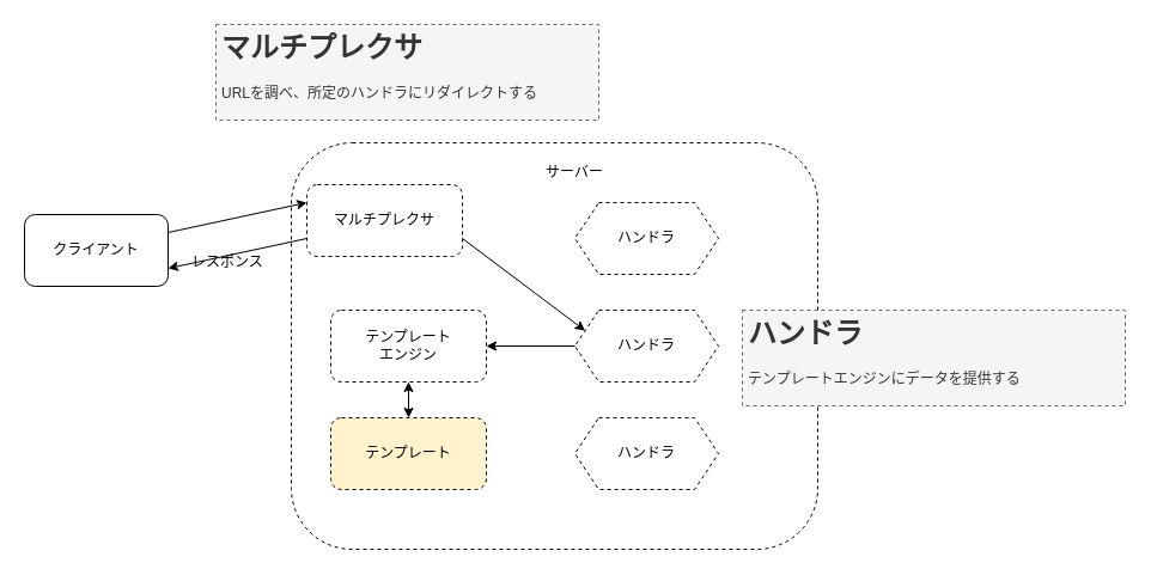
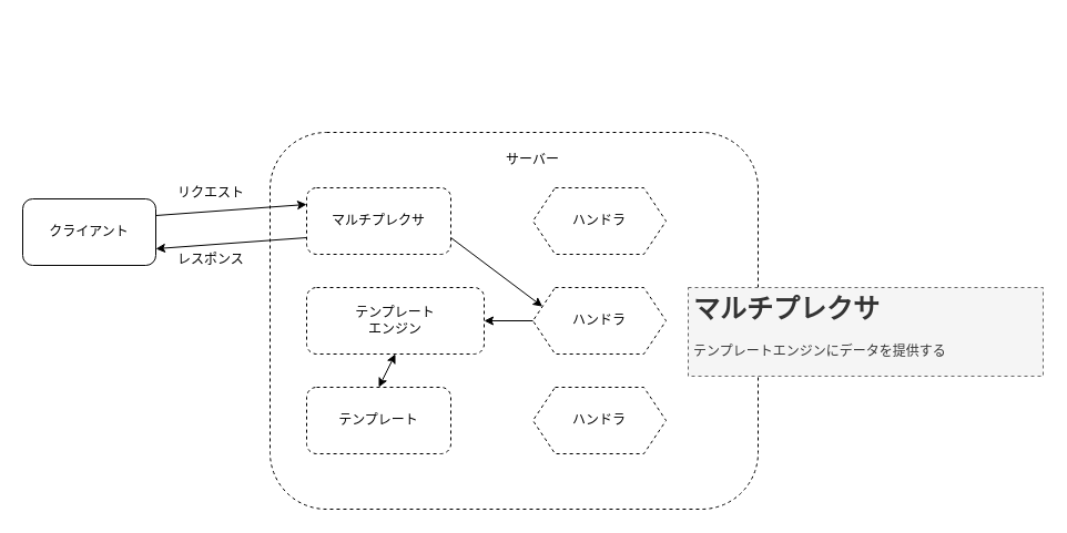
- <mxCell id="19" value="&lt;h1&gt;マルチプレクサ&lt;/h1&gt;&lt;div&gt;URLを調べ、所定のハンドラにリダイレクトする&lt;/div&gt;&lt;div&gt;&lt;br&gt;&lt;/div&gt;" style="text;html=1;strokeColor=#666666;fillColor=#f5f5f5;spacing=5;spacingTop=-20;whiteSpace=wrap;overflow=hidden;rounded=0;dashed=1;fontColor=#333333;" vertex="1" parent="1"><mxGeometry x="180" y="20" width="320" height="80" as="geometry" /></mxCell>
+ <mxCell id="15" value="リクエスト" style="text;html=1;strokeColor=none;fillColor=none;align=center;verticalAlign=middle;whiteSpace=wrap;rounded=0;dashed=1;" vertex="1" parent="1"><mxGeometry x="150" y="159" width="80" height="30" as="geometry" /></mxCell>
- <mxCell id="4" value="マルチプレクサ" style="rounded=1;whiteSpace=wrap;html=1;dashed=1;" vertex="1" parent="2"><mxGeometry x="13" y="35" width="130" height="60" as="geometry" /></mxCell>
+ <mxCell id="4" value="マルチプレクサ" style="rounded=1;whiteSpace=wrap;html=1;dashed=1;" vertex="1" parent="2"><mxGeometry x="33" y="50" width="130" height="60" as="geometry" /></mxCell>
- <mxCell id="17" value="レスポンス" style="text;html=1;strokeColor=none;fillColor=none;align=center;verticalAlign=middle;whiteSpace=wrap;rounded=0;dashed=1;" vertex="1" parent="1"><mxGeometry x="150" y="204" width="80" height="30" as="geometry" /></mxCell>
+ <mxCell id="17" value="レスポンス" style="text;html=1;strokeColor=none;fillColor=none;align=center;verticalAlign=middle;whiteSpace=wrap;rounded=0;dashed=1;" vertex="1" parent="1"><mxGeometry x="150" y="219" width="80" height="30" as="geometry" /></mxCell>
- <mxCell id="20" value="&lt;h1&gt;ハンドラ&lt;/h1&gt;&lt;div&gt;テンプレートエンジンにデータを提供する&lt;/div&gt;&lt;div&gt;&lt;br&gt;&lt;/div&gt;" style="text;html=1;strokeColor=#666666;fillColor=#f5f5f5;spacing=5;spacingTop=-20;whiteSpace=wrap;overflow=hidden;rounded=0;dashed=1;fontColor=#333333;" vertex="1" parent="1"><mxGeometry x="620" y="259" width="320" height="80" as="geometry" /></mxCell>
+ <mxCell id="20" value="&lt;h1&gt;マルチプレクサ&lt;/h1&gt;&lt;div&gt;テンプレートエンジンにデータを提供する&lt;/div&gt;&lt;div&gt;&lt;br&gt;&lt;/div&gt;" style="text;html=1;strokeColor=#666666;fillColor=#f5f5f5;spacing=5;spacingTop=-20;whiteSpace=wrap;overflow=hidden;rounded=0;dashed=1;fontColor=#333333;" vertex="1" parent="1"><mxGeometry x="620" y="259" width="320" height="80" as="geometry" /></mxCell>
- <mxCell id="6" value="テンプレート&lt;br&gt;エンジン" style="rounded=1;whiteSpace=wrap;html=1;dashed=1;" vertex="1" parent="2"><mxGeometry x="33" y="140" width="130" height="60" as="geometry" /></mxCell>
+ <mxCell id="6" value="テンプレート&lt;br&gt;エンジン" style="rounded=1;whiteSpace=wrap;html=1;dashed=1;" vertex="1" parent="2"><mxGeometry x="33" y="140" width="160" height="60" as="geometry" /></mxCell>
- <mxCell id="7" value="テンプレート" style="rounded=1;whiteSpace=wrap;html=1;dashed=1;fillColor=#fff2cc;" vertex="1" parent="2"><mxGeometry x="33" y="230" width="130" height="60" as="geometry" /></mxCell>
+ <mxCell id="7" value="テンプレート" style="rounded=1;whiteSpace=wrap;html=1;dashed=1;" vertex="1" parent="2"><mxGeometry x="33" y="230" width="130" height="60" as="geometry" /></mxCell>
